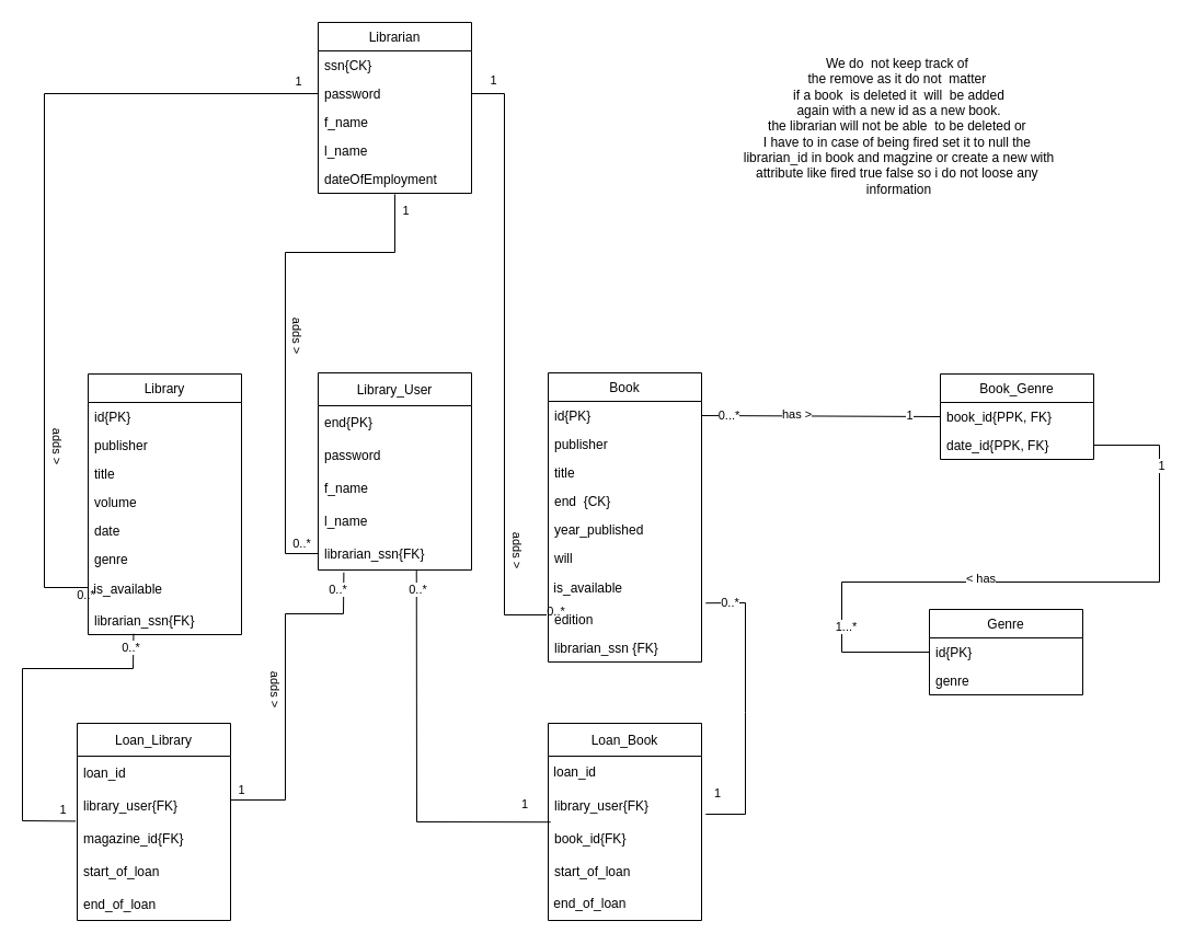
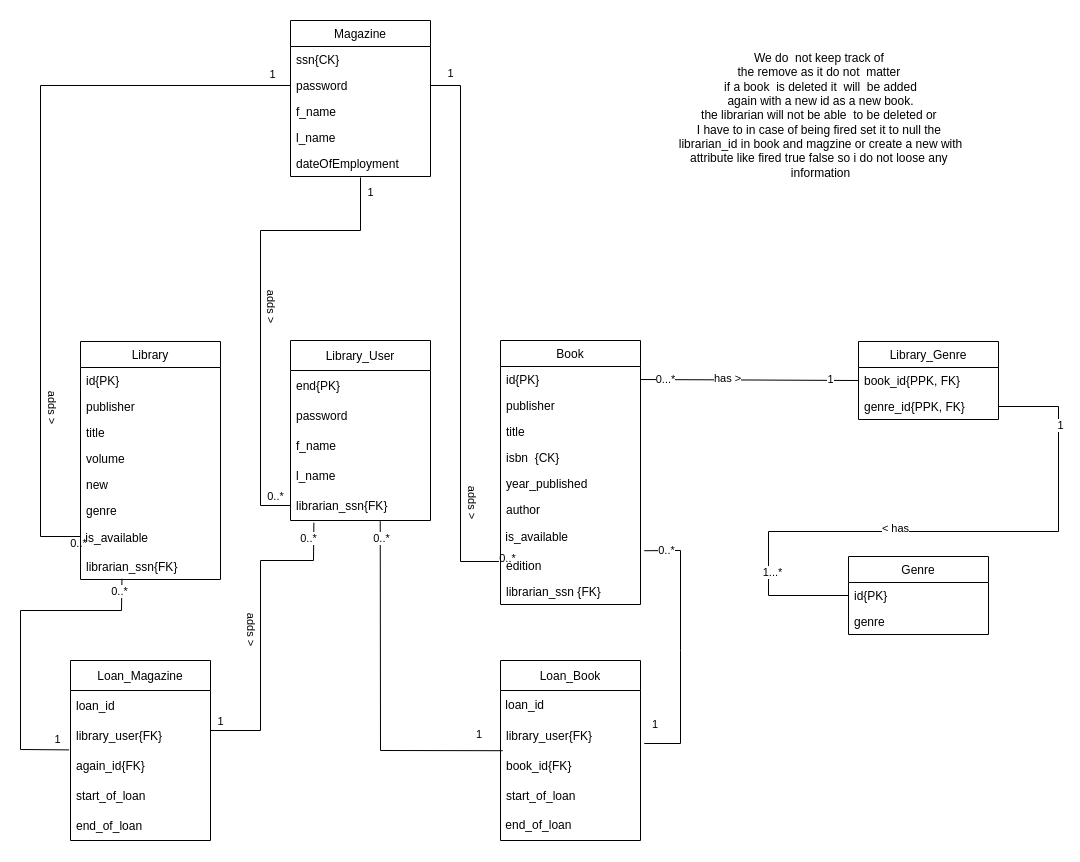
- <mxCell id="2" value="Librarian" style="swimlane;fontStyle=0;childLayout=stackLayout;horizontal=1;startSize=26;fillColor=none;horizontalStack=0;resizeParent=1;resizeParentMax=0;resizeLast=0;collapsible=1;marginBottom=0;" parent="1" vertex="1"><mxGeometry x="290" y="20" width="140" height="156" as="geometry" /></mxCell>
+ <mxCell id="2" value="Magazine" style="swimlane;fontStyle=0;childLayout=stackLayout;horizontal=1;startSize=26;fillColor=none;horizontalStack=0;resizeParent=1;resizeParentMax=0;resizeLast=0;collapsible=1;marginBottom=0;" parent="1" vertex="1"><mxGeometry x="290" y="20" width="140" height="156" as="geometry" /></mxCell>
- <mxCell id="39" value="Book_Genre" style="swimlane;fontStyle=0;childLayout=stackLayout;horizontal=1;startSize=26;fillColor=none;horizontalStack=0;resizeParent=1;resizeParentMax=0;resizeLast=0;collapsible=1;marginBottom=0;" parent="1" vertex="1"><mxGeometry x="858" y="341" width="140" height="78" as="geometry" /></mxCell>
+ <mxCell id="39" value="Library_Genre" style="swimlane;fontStyle=0;childLayout=stackLayout;horizontal=1;startSize=26;fillColor=none;horizontalStack=0;resizeParent=1;resizeParentMax=0;resizeLast=0;collapsible=1;marginBottom=0;" parent="1" vertex="1"><mxGeometry x="858" y="341" width="140" height="78" as="geometry" /></mxCell>
- <mxCell id="41" value="date_id{PPK, FK}" style="text;strokeColor=none;fillColor=none;align=left;verticalAlign=top;spacingLeft=4;spacingRight=4;overflow=hidden;rotatable=0;points=[[0,0.5],[1,0.5]];portConstraint=eastwest;" parent="39" vertex="1"><mxGeometry y="52" width="140" height="26" as="geometry" /></mxCell>
+ <mxCell id="41" value="genre_id{PPK, FK}" style="text;strokeColor=none;fillColor=none;align=left;verticalAlign=top;spacingLeft=4;spacingRight=4;overflow=hidden;rotatable=0;points=[[0,0.5],[1,0.5]];portConstraint=eastwest;" parent="39" vertex="1"><mxGeometry y="52" width="140" height="26" as="geometry" /></mxCell>
- <mxCell id="29" value="end  {CK}" style="text;strokeColor=none;fillColor=none;align=left;verticalAlign=top;spacingLeft=4;spacingRight=4;overflow=hidden;rotatable=0;points=[[0,0.5],[1,0.5]];portConstraint=eastwest;" parent="25" vertex="1"><mxGeometry y="104" width="140" height="26" as="geometry" /></mxCell>
+ <mxCell id="29" value="isbn  {CK}" style="text;strokeColor=none;fillColor=none;align=left;verticalAlign=top;spacingLeft=4;spacingRight=4;overflow=hidden;rotatable=0;points=[[0,0.5],[1,0.5]];portConstraint=eastwest;" parent="25" vertex="1"><mxGeometry y="104" width="140" height="26" as="geometry" /></mxCell>
- <mxCell id="17" value="date" style="text;strokeColor=none;fillColor=none;align=left;verticalAlign=top;spacingLeft=4;spacingRight=4;overflow=hidden;rotatable=0;points=[[0,0.5],[1,0.5]];portConstraint=eastwest;" parent="12" vertex="1"><mxGeometry y="130" width="140" height="26" as="geometry" /></mxCell>
+ <mxCell id="17" value="new" style="text;strokeColor=none;fillColor=none;align=left;verticalAlign=top;spacingLeft=4;spacingRight=4;overflow=hidden;rotatable=0;points=[[0,0.5],[1,0.5]];portConstraint=eastwest;" parent="12" vertex="1"><mxGeometry y="130" width="140" height="26" as="geometry" /></mxCell>
- <mxCell id="31" value="will" style="text;strokeColor=none;fillColor=none;align=left;verticalAlign=top;spacingLeft=4;spacingRight=4;overflow=hidden;rotatable=0;points=[[0,0.5],[1,0.5]];portConstraint=eastwest;" parent="25" vertex="1"><mxGeometry y="156" width="140" height="26" as="geometry" /></mxCell>
+ <mxCell id="31" value="author" style="text;strokeColor=none;fillColor=none;align=left;verticalAlign=top;spacingLeft=4;spacingRight=4;overflow=hidden;rotatable=0;points=[[0,0.5],[1,0.5]];portConstraint=eastwest;" parent="25" vertex="1"><mxGeometry y="156" width="140" height="26" as="geometry" /></mxCell>
- <mxCell id="66" value="Loan_Library" style="swimlane;fontStyle=0;childLayout=stackLayout;horizontal=1;startSize=30;horizontalStack=0;resizeParent=1;resizeParentMax=0;resizeLast=0;collapsible=1;marginBottom=0;" vertex="1" parent="1"><mxGeometry x="70" y="660" width="140" height="180" as="geometry" /></mxCell>
+ <mxCell id="66" value="Loan_Magazine" style="swimlane;fontStyle=0;childLayout=stackLayout;horizontal=1;startSize=30;horizontalStack=0;resizeParent=1;resizeParentMax=0;resizeLast=0;collapsible=1;marginBottom=0;" vertex="1" parent="1"><mxGeometry x="70" y="660" width="140" height="180" as="geometry" /></mxCell>
- <mxCell id="69" value="magazine_id{FK}" style="text;strokeColor=none;fillColor=none;align=left;verticalAlign=middle;spacingLeft=4;spacingRight=4;overflow=hidden;points=[[0,0.5],[1,0.5]];portConstraint=eastwest;rotatable=0;" vertex="1" parent="66"><mxGeometry y="90" width="140" height="30" as="geometry" /></mxCell>
+ <mxCell id="69" value="again_id{FK}" style="text;strokeColor=none;fillColor=none;align=left;verticalAlign=middle;spacingLeft=4;spacingRight=4;overflow=hidden;points=[[0,0.5],[1,0.5]];portConstraint=eastwest;rotatable=0;" vertex="1" parent="66"><mxGeometry y="90" width="140" height="30" as="geometry" /></mxCell>
